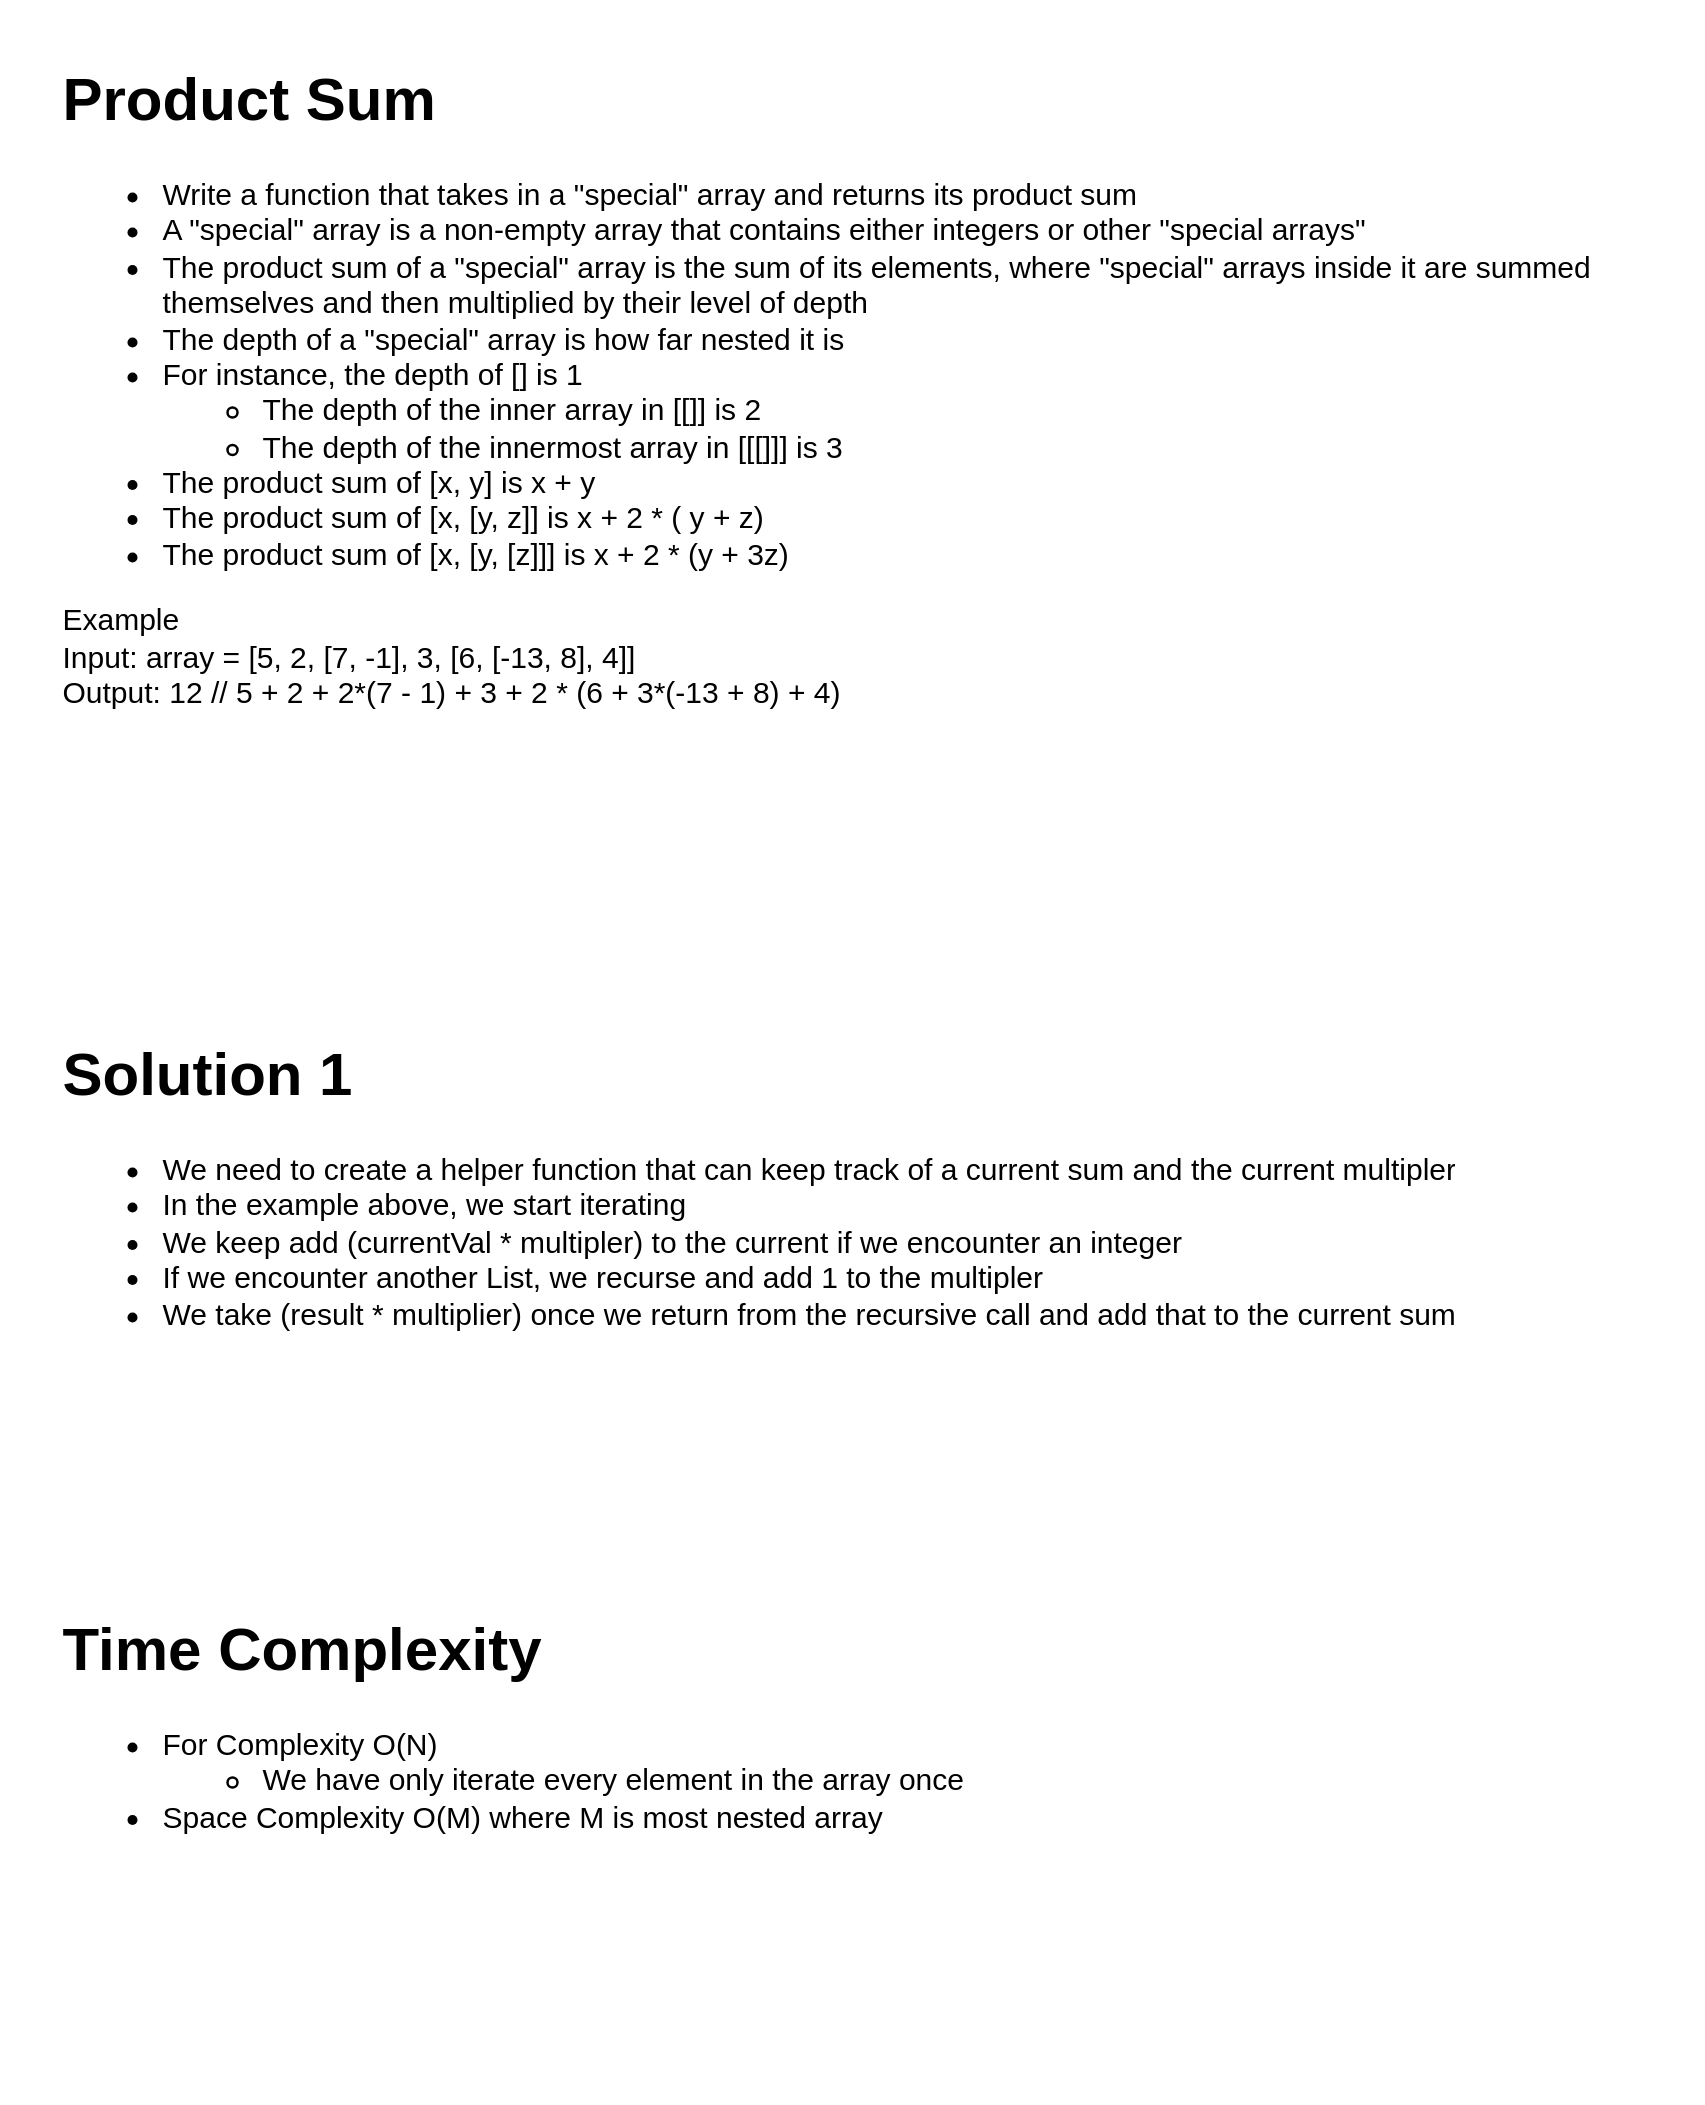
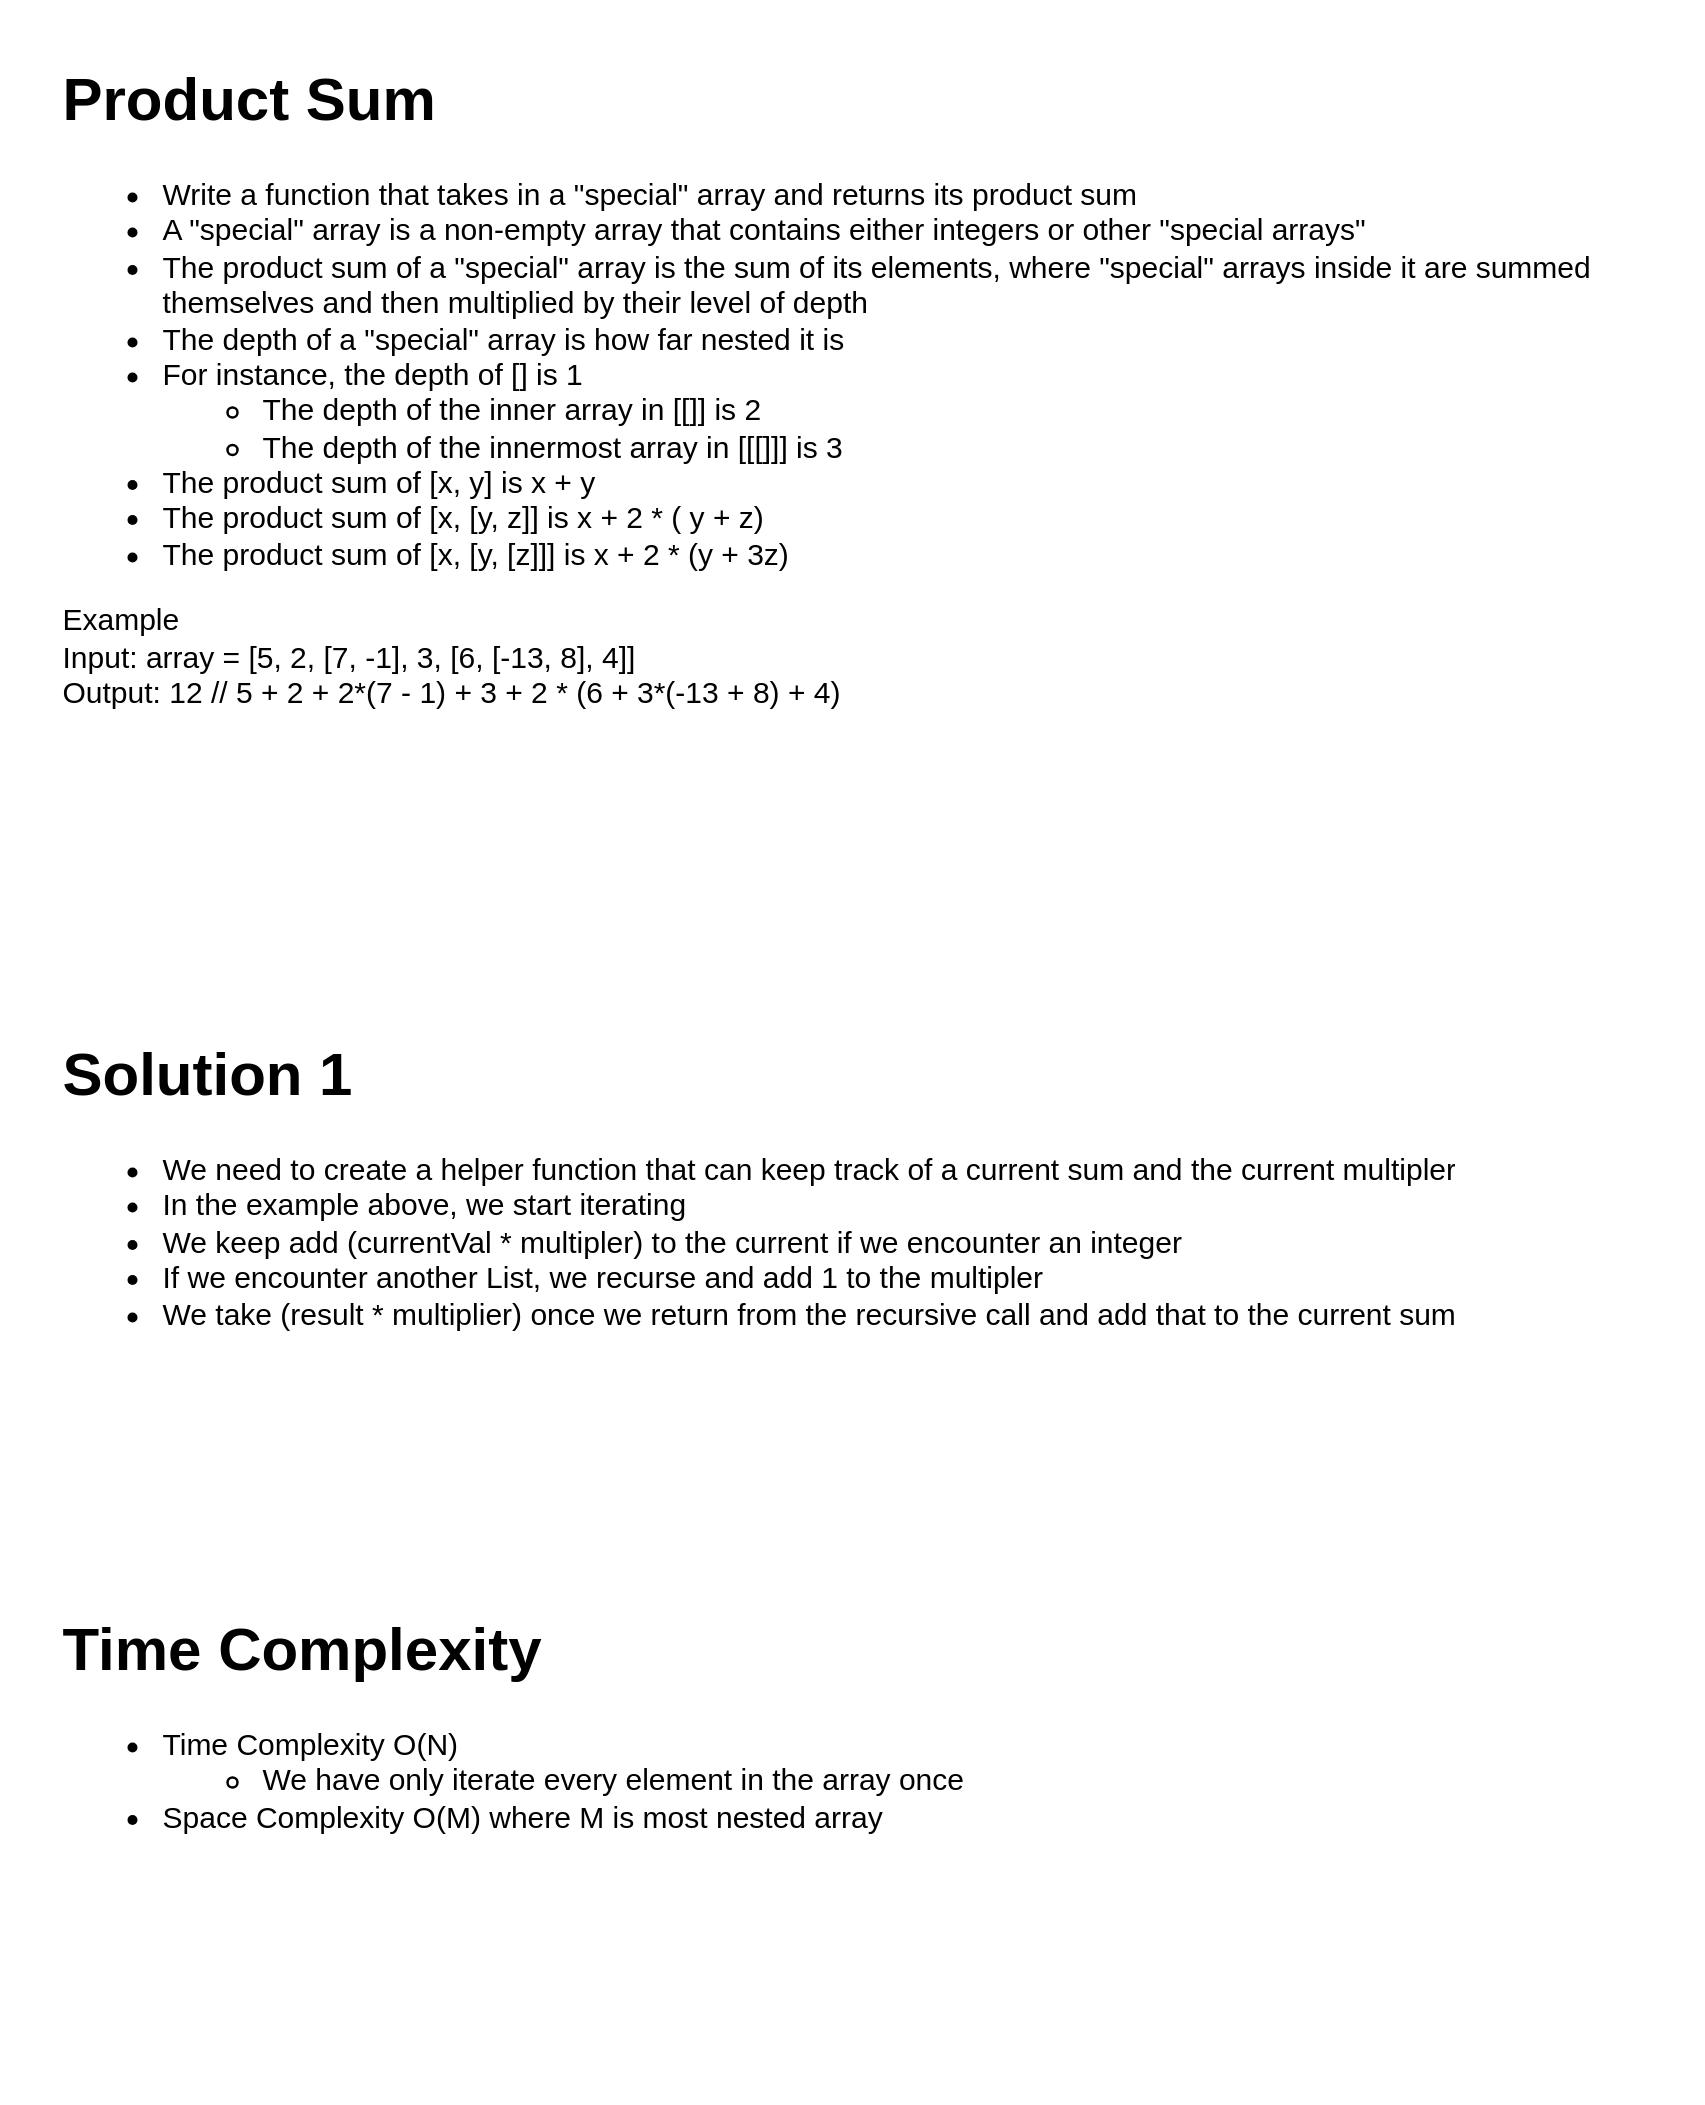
- <mxCell id="4" value="&lt;h1&gt;Time Complexity&lt;/h1&gt;&lt;p&gt;&lt;/p&gt;&lt;ul&gt;&lt;li&gt;For Complexity O(N)&lt;/li&gt;&lt;ul&gt;&lt;li&gt;We have only iterate every element in the array once&lt;/li&gt;&lt;/ul&gt;&lt;li&gt;Space Complexity O(M) where M is most nested array&lt;/li&gt;&lt;/ul&gt;&lt;p&gt;&lt;/p&gt;" style="text;html=1;strokeColor=none;fillColor=none;spacing=5;spacingTop=-20;whiteSpace=wrap;overflow=hidden;rounded=0;" vertex="1" parent="1"><mxGeometry x="20" y="640" width="640" height="180" as="geometry" /></mxCell>
+ <mxCell id="4" value="&lt;h1&gt;Time Complexity&lt;/h1&gt;&lt;p&gt;&lt;/p&gt;&lt;ul&gt;&lt;li&gt;Time Complexity O(N)&lt;/li&gt;&lt;ul&gt;&lt;li&gt;We have only iterate every element in the array once&lt;/li&gt;&lt;/ul&gt;&lt;li&gt;Space Complexity O(M) where M is most nested array&lt;/li&gt;&lt;/ul&gt;&lt;p&gt;&lt;/p&gt;" style="text;html=1;strokeColor=none;fillColor=none;spacing=5;spacingTop=-20;whiteSpace=wrap;overflow=hidden;rounded=0;" vertex="1" parent="1"><mxGeometry x="20" y="640" width="640" height="180" as="geometry" /></mxCell>
